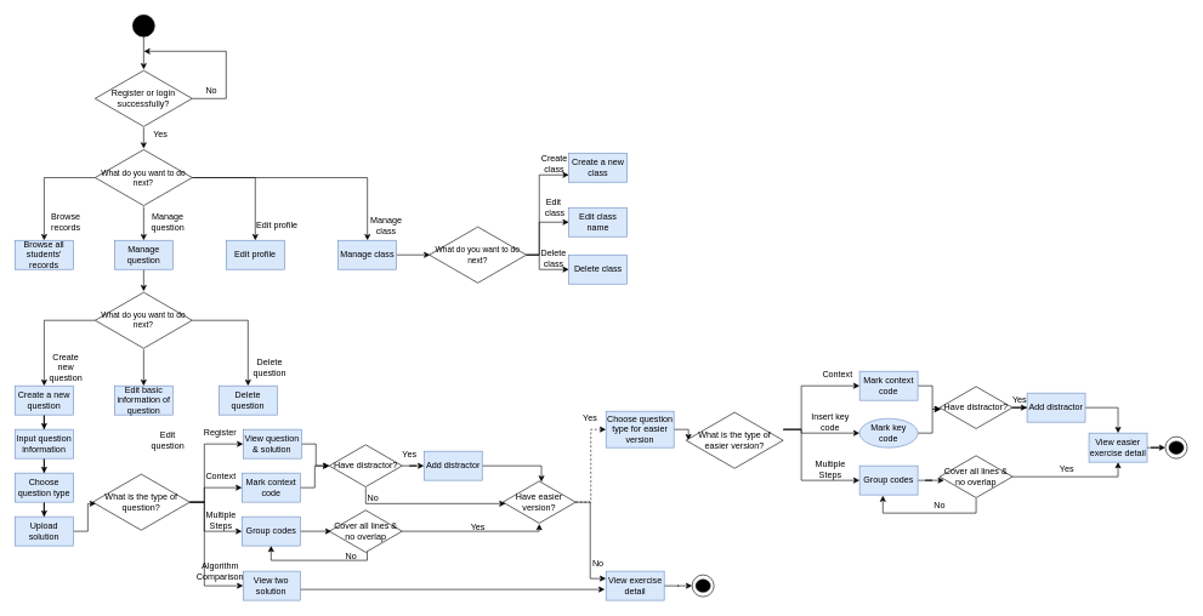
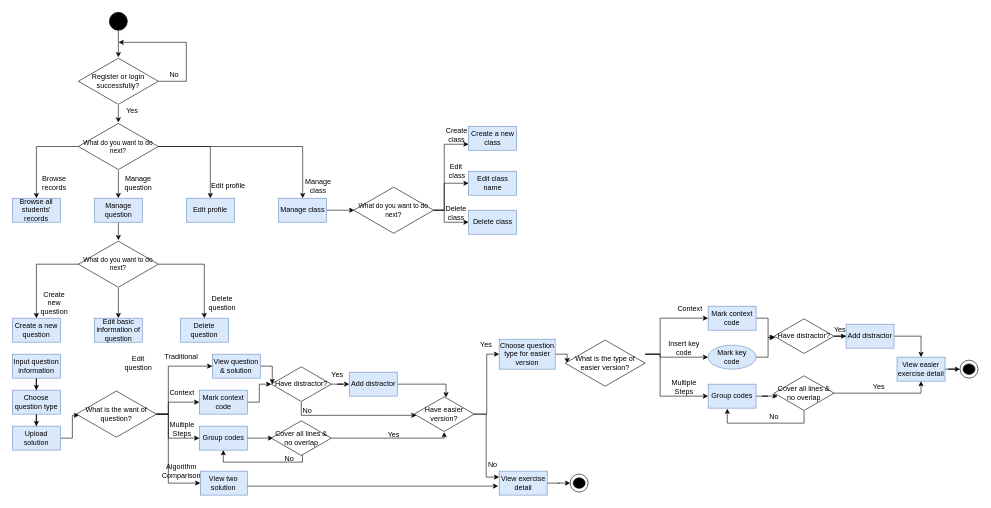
- <mxCell id="4" style="edgeStyle=orthogonalEdgeStyle;rounded=0;orthogonalLoop=1;jettySize=auto;html=1;entryX=0.5;entryY=0;entryDx=0;entryDy=0;" edge="1" parent="1" source="5" target="15"><mxGeometry relative="1" as="geometry" /></mxCell>
- <mxCell id="36" value="Register" style="text;html=1;strokeColor=none;fillColor=none;align=center;verticalAlign=middle;whiteSpace=wrap;rounded=0;" parent="1" vertex="1"><mxGeometry x="271.66" y="580" width="60" height="30" as="geometry" /></mxCell>
+ <mxCell id="36" value="Traditional" style="text;html=1;strokeColor=none;fillColor=none;align=center;verticalAlign=middle;whiteSpace=wrap;rounded=0;" parent="1" vertex="1"><mxGeometry x="271.66" y="580" width="60" height="30" as="geometry" /></mxCell>
- <mxCell id="68" value="View question &amp;amp; solution" style="rounded=0;whiteSpace=wrap;html=1;fillColor=#dae8fc;strokeColor=#6c8ebf;" vertex="1" parent="1"><mxGeometry x="333.32" y="590" width="80" height="40" as="geometry" /></mxCell>
+ <mxCell id="68" value="View question &amp;amp; solution" style="rounded=0;whiteSpace=wrap;html=1;fillColor=#dae8fc;strokeColor=#6c8ebf;" vertex="1" parent="1"><mxGeometry x="353.32" y="590" width="80" height="40" as="geometry" /></mxCell>
- <mxCell id="41" style="edgeStyle=orthogonalEdgeStyle;rounded=0;orthogonalLoop=1;jettySize=auto;html=1;entryX=0;entryY=0.5;entryDx=0;entryDy=0;dashed=1;" edge="1" parent="1" source="42" target="72"><mxGeometry relative="1" as="geometry" /></mxCell>
+ <mxCell id="41" style="edgeStyle=orthogonalEdgeStyle;rounded=0;orthogonalLoop=1;jettySize=auto;html=1;entryX=0;entryY=0.5;entryDx=0;entryDy=0;" edge="1" parent="1" source="42" target="72"><mxGeometry relative="1" as="geometry" /></mxCell>
- <mxCell id="26" value="What is the type of question?" style="html=1;whiteSpace=wrap;aspect=fixed;shape=isoRectangle;fillColor=#FFFFFF;" parent="1" vertex="1"><mxGeometry x="126.67" y="650" width="133.33" height="80" as="geometry" /></mxCell>
+ <mxCell id="26" value="What is the want of question?" style="html=1;whiteSpace=wrap;aspect=fixed;shape=isoRectangle;fillColor=#FFFFFF;" parent="1" vertex="1"><mxGeometry x="126.67" y="650" width="133.33" height="80" as="geometry" /></mxCell>
